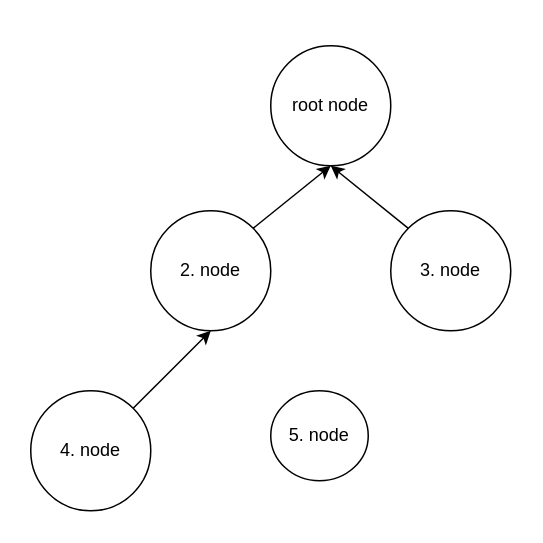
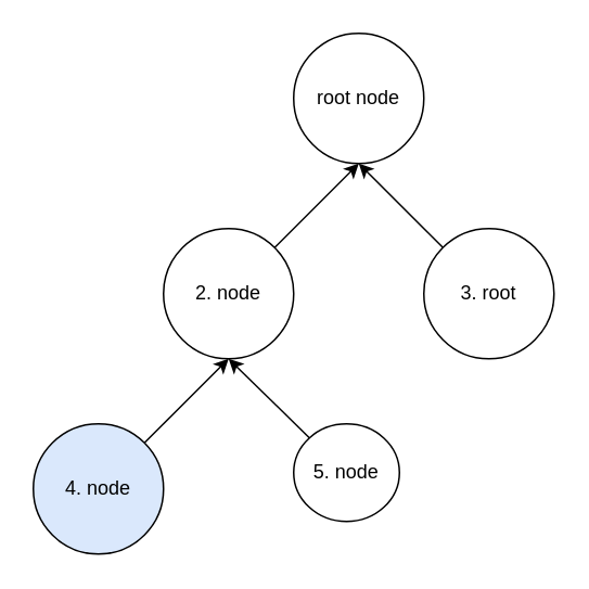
- <mxCell id="4" value="root node" style="ellipse;whiteSpace=wrap;html=1;aspect=fixed;" vertex="1" parent="1"><mxGeometry x="180" y="30" width="80" height="80" as="geometry" /></mxCell>
+ <mxCell id="4" value="root node" style="ellipse;whiteSpace=wrap;html=1;aspect=fixed;" vertex="1" parent="1"><mxGeometry x="180" width="80" height="80" as="geometry" y="20" /></mxCell>
- <mxCell id="8" value="&lt;div&gt;3. node&lt;/div&gt;" style="ellipse;whiteSpace=wrap;html=1;aspect=fixed;" vertex="1" parent="1"><mxGeometry x="260" y="140" width="80" height="80" as="geometry" /></mxCell>
+ <mxCell id="8" value="&lt;div&gt;3. root&lt;/div&gt;" style="ellipse;whiteSpace=wrap;html=1;aspect=fixed;" vertex="1" parent="1"><mxGeometry x="260" y="140" width="80" height="80" as="geometry" /></mxCell>
+ <mxCell id="6" style="edgeStyle=none;rounded=0;orthogonalLoop=1;jettySize=auto;html=1;exitX=0.5;exitY=1;exitDx=0;exitDy=0;entryX=0;entryY=0;entryDx=0;entryDy=0;endArrow=none;endFill=0;startArrow=classic;startFill=1;" edge="1" parent="1" source="7" target="10"><mxGeometry relative="1" as="geometry" /></mxCell>
- <mxCell id="9" value="&lt;div&gt;4. node&lt;/div&gt;" style="ellipse;whiteSpace=wrap;html=1;aspect=fixed;" vertex="1" parent="1"><mxGeometry y="260" width="80" height="80" as="geometry" x="20" /></mxCell>
+ <mxCell id="9" value="&lt;div&gt;4. node&lt;/div&gt;" style="ellipse;whiteSpace=wrap;html=1;aspect=fixed;fillColor=#dae8fc;" vertex="1" parent="1"><mxGeometry y="260" width="80" height="80" as="geometry" x="20" /></mxCell>
